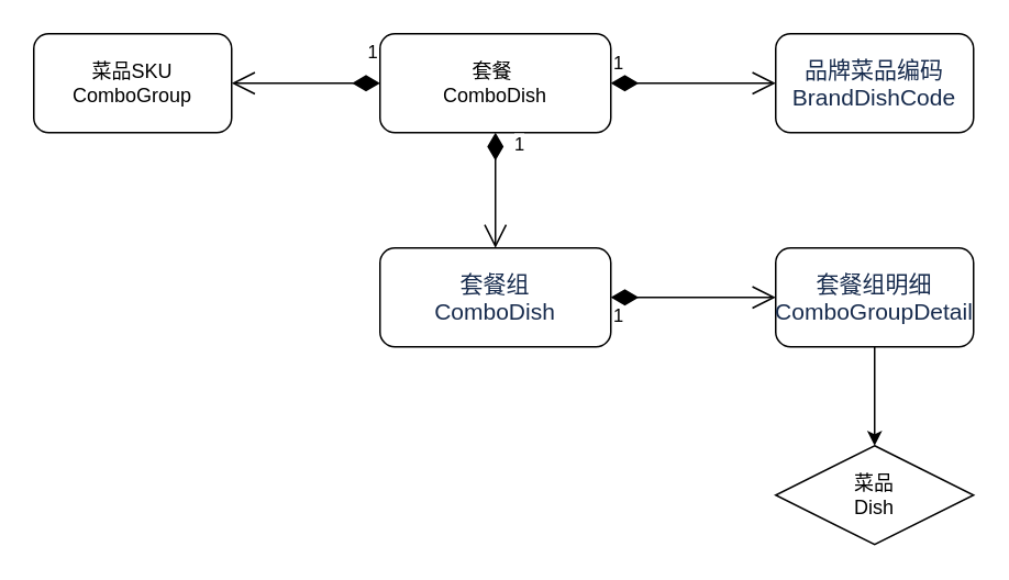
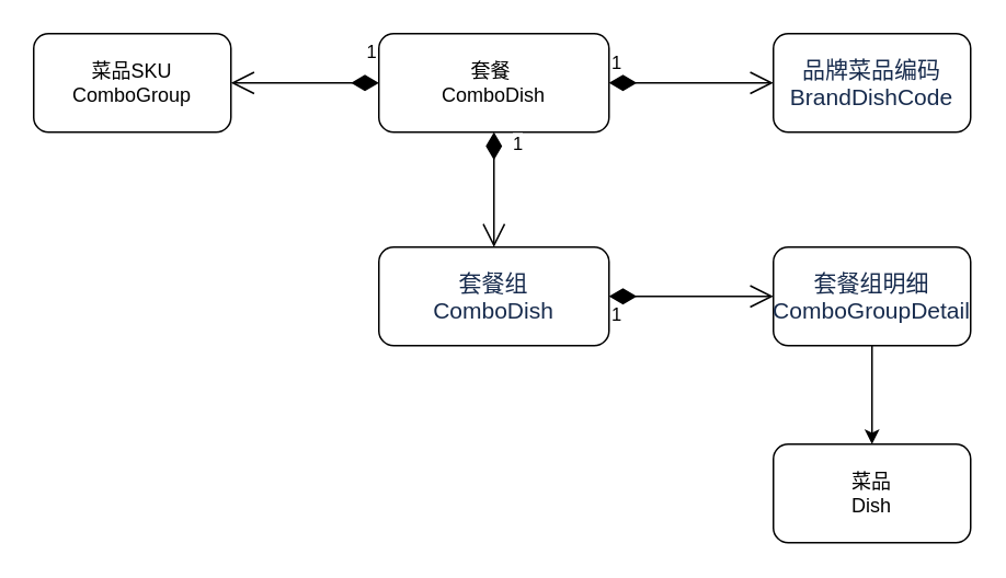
- <mxCell id="11" value="菜品 &lt;br&gt;Dish" style="rhombus;whiteSpace=wrap;html=1;" vertex="1" parent="1"><mxGeometry x="470" y="270" width="120" height="60" as="geometry" /></mxCell>
+ <mxCell id="11" value="菜品 &lt;br&gt;Dish" style="rounded=1;whiteSpace=wrap;html=1;" vertex="1" parent="1"><mxGeometry x="470" y="270" width="120" height="60" as="geometry" /></mxCell>
